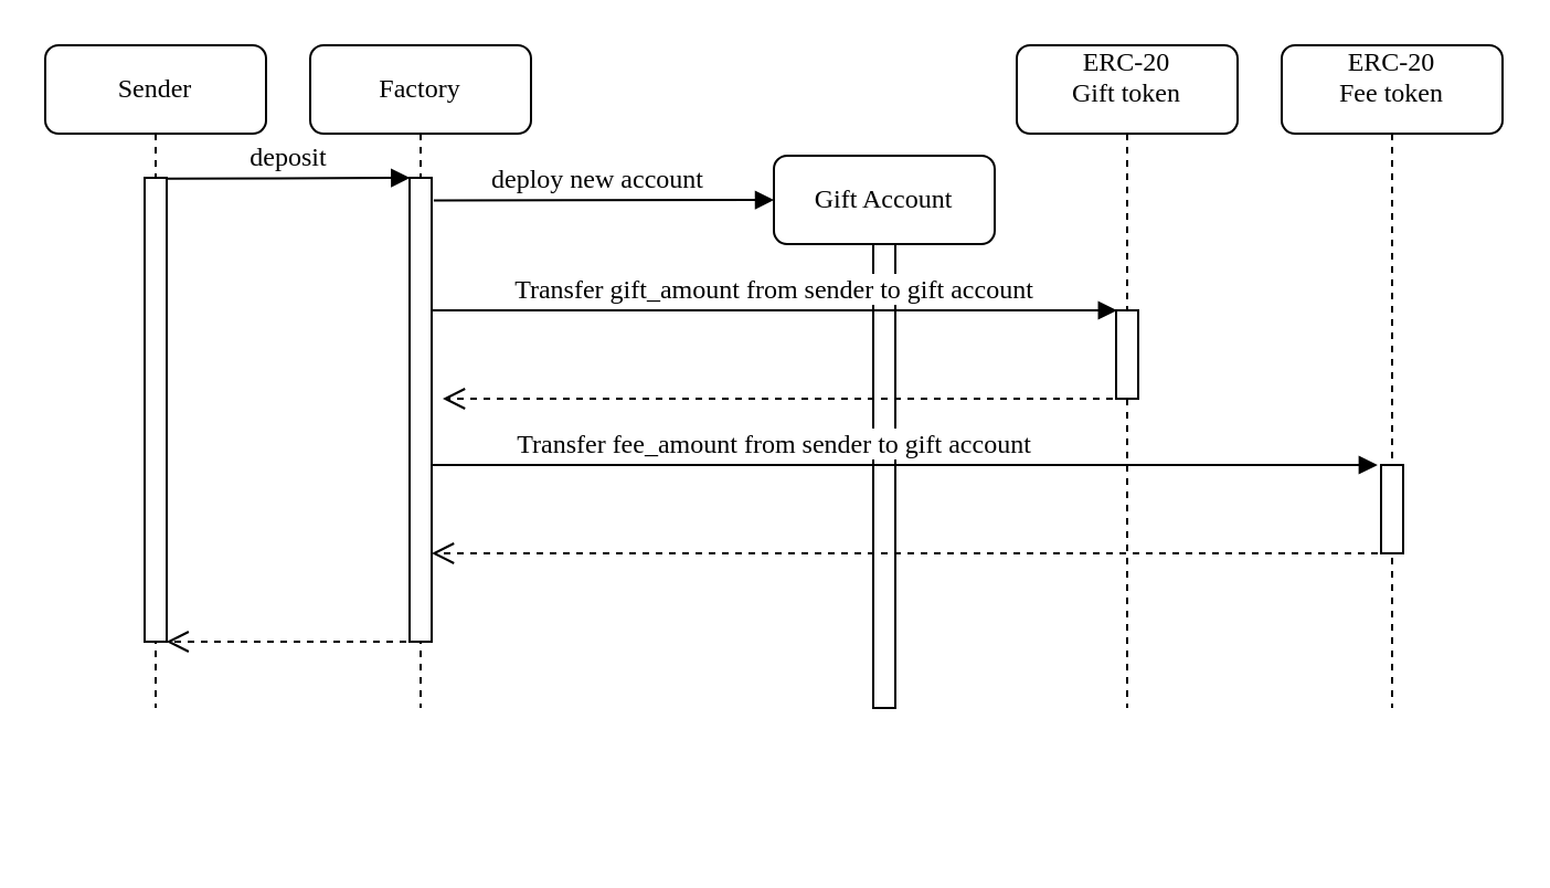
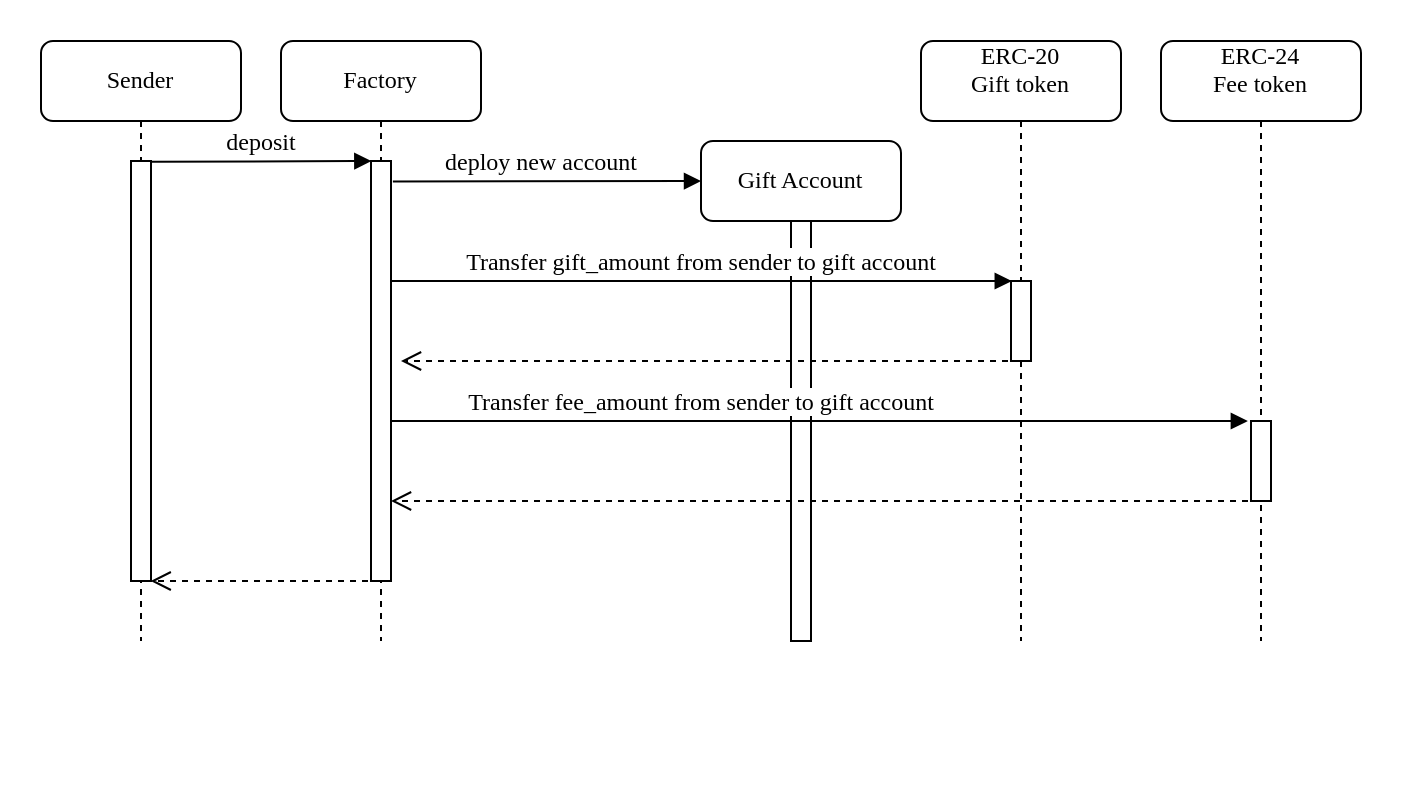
- <mxCell id="8" value="ERC-20&lt;div style=&quot;line-height: 100%;&quot;&gt;Fee token&lt;/div&gt;&lt;div style=&quot;line-height: 100%;&quot;&gt;&lt;br&gt;&lt;/div&gt;" style="shape=umlLifeline;perimeter=lifelinePerimeter;whiteSpace=wrap;html=1;container=1;collapsible=0;recursiveResize=0;outlineConnect=0;rounded=1;shadow=0;comic=0;labelBackgroundColor=none;strokeWidth=1;fontFamily=Verdana;fontSize=12;align=center;" parent="1" vertex="1"><mxGeometry x="580" y="20" width="100" height="300" as="geometry" /></mxCell>
+ <mxCell id="8" value="ERC-24&lt;div style=&quot;line-height: 100%;&quot;&gt;Fee token&lt;/div&gt;&lt;div style=&quot;line-height: 100%;&quot;&gt;&lt;br&gt;&lt;/div&gt;" style="shape=umlLifeline;perimeter=lifelinePerimeter;whiteSpace=wrap;html=1;container=1;collapsible=0;recursiveResize=0;outlineConnect=0;rounded=1;shadow=0;comic=0;labelBackgroundColor=none;strokeWidth=1;fontFamily=Verdana;fontSize=12;align=center;" parent="1" vertex="1"><mxGeometry x="580" y="20" width="100" height="300" as="geometry" /></mxCell>
